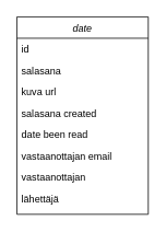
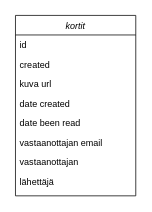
- <mxCell id="2" value="date" style="swimlane;fontStyle=2;align=center;verticalAlign=top;childLayout=stackLayout;horizontal=1;startSize=26;horizontalStack=0;resizeParent=1;resizeLast=0;collapsible=1;marginBottom=0;rounded=0;shadow=0;strokeWidth=1;" vertex="1" parent="1"><mxGeometry x="20" y="20" width="160" height="240" as="geometry"><mxRectangle x="230" y="140" width="160" height="26" as="alternateBounds" /></mxGeometry></mxCell>
+ <mxCell id="2" value="kortit" style="swimlane;fontStyle=2;align=center;verticalAlign=top;childLayout=stackLayout;horizontal=1;startSize=26;horizontalStack=0;resizeParent=1;resizeLast=0;collapsible=1;marginBottom=0;rounded=0;shadow=0;strokeWidth=1;" vertex="1" parent="1"><mxGeometry x="20" y="20" width="160" height="240" as="geometry"><mxRectangle x="230" y="140" width="160" height="26" as="alternateBounds" /></mxGeometry></mxCell>
- <mxCell id="4" value="salasana" style="text;align=left;verticalAlign=top;spacingLeft=4;spacingRight=4;overflow=hidden;rotatable=0;points=[[0,0.5],[1,0.5]];portConstraint=eastwest;" vertex="1" parent="2"><mxGeometry y="52" width="160" height="26" as="geometry" /></mxCell>
+ <mxCell id="4" value="created" style="text;align=left;verticalAlign=top;spacingLeft=4;spacingRight=4;overflow=hidden;rotatable=0;points=[[0,0.5],[1,0.5]];portConstraint=eastwest;" vertex="1" parent="2"><mxGeometry y="52" width="160" height="26" as="geometry" /></mxCell>
- <mxCell id="6" value="salasana created" style="text;align=left;verticalAlign=top;spacingLeft=4;spacingRight=4;overflow=hidden;rotatable=0;points=[[0,0.5],[1,0.5]];portConstraint=eastwest;" vertex="1" parent="2"><mxGeometry y="104" width="160" height="26" as="geometry" /></mxCell>
+ <mxCell id="6" value="date created" style="text;align=left;verticalAlign=top;spacingLeft=4;spacingRight=4;overflow=hidden;rotatable=0;points=[[0,0.5],[1,0.5]];portConstraint=eastwest;" vertex="1" parent="2"><mxGeometry y="104" width="160" height="26" as="geometry" /></mxCell>
